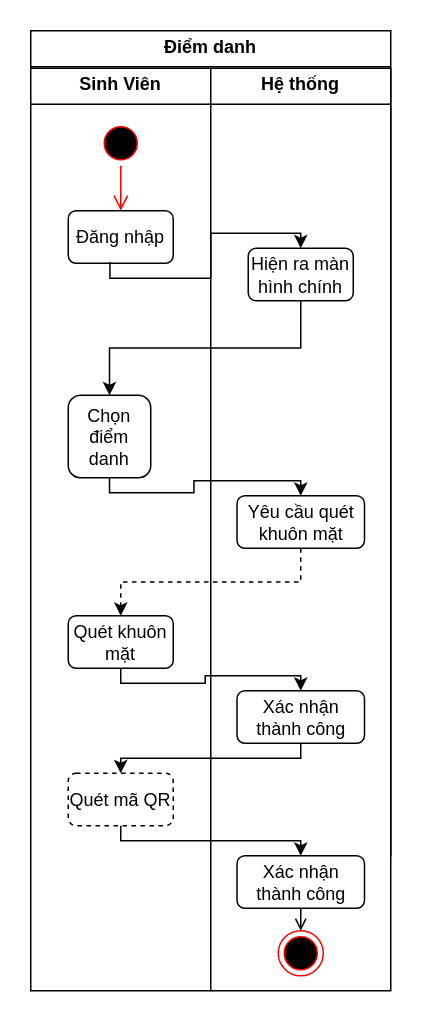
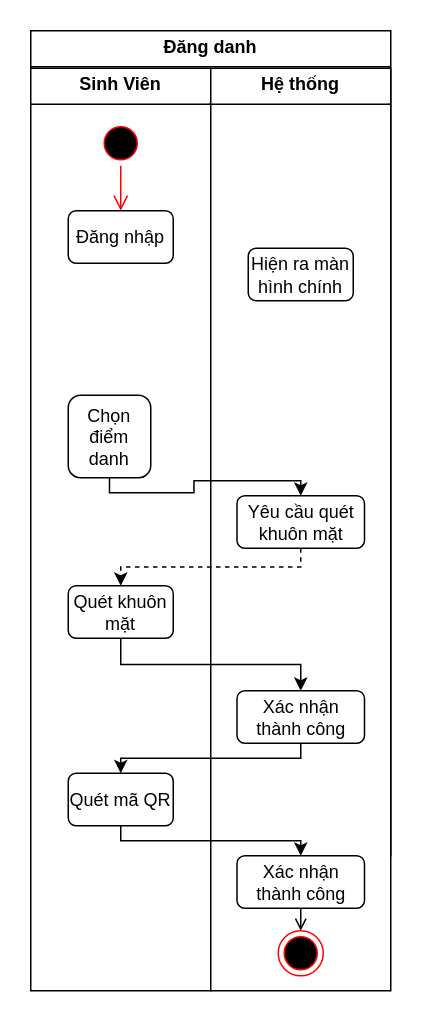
- <mxCell id="2" value="&lt;p style=&quot;margin:0px;margin-top:4px;text-align:center;&quot;&gt;&lt;b&gt;Điểm danh&lt;/b&gt;&lt;/p&gt;&lt;hr size=&quot;1&quot; style=&quot;border-style:solid;&quot;&gt;&lt;div style=&quot;height:2px;&quot;&gt;&lt;/div&gt;" style="verticalAlign=top;align=left;overflow=fill;html=1;whiteSpace=wrap;" vertex="1" parent="1"><mxGeometry x="20" y="20" width="240" height="550" as="geometry" /></mxCell>
+ <mxCell id="2" value="&lt;p style=&quot;margin:0px;margin-top:4px;text-align:center;&quot;&gt;&lt;b&gt;Đăng danh&lt;/b&gt;&lt;/p&gt;&lt;hr size=&quot;1&quot; style=&quot;border-style:solid;&quot;&gt;&lt;div style=&quot;height:2px;&quot;&gt;&lt;/div&gt;" style="verticalAlign=top;align=left;overflow=fill;html=1;whiteSpace=wrap;" vertex="1" parent="1"><mxGeometry x="20" y="20" width="240" height="550" as="geometry" /></mxCell>
- <mxCell id="17" value="" style="endArrow=classic;html=1;rounded=0;exitX=0.397;exitY=0.978;exitDx=0;exitDy=0;exitPerimeter=0;entryX=0.5;entryY=0;entryDx=0;entryDy=0;edgeStyle=orthogonalEdgeStyle;" edge="1" parent="1" source="7" target="8"><mxGeometry width="50" height="50" relative="1" as="geometry"><mxPoint x="120" y="230" as="sourcePoint" /><mxPoint x="170" y="180" as="targetPoint" /></mxGeometry></mxCell>
- <mxCell id="18" value="" style="endArrow=classic;html=1;rounded=0;edgeStyle=orthogonalEdgeStyle;exitX=0.5;exitY=1;exitDx=0;exitDy=0;" edge="1" parent="1" source="8" target="9"><mxGeometry width="50" height="50" relative="1" as="geometry"><mxPoint x="300.001" y="337.5" as="sourcePoint" /><mxPoint x="362.61" y="297.5" as="targetPoint" /></mxGeometry></mxCell>
- <mxCell id="11" value="Quét khuôn mặt" style="rounded=1;whiteSpace=wrap;html=1;" vertex="1" parent="1"><mxGeometry x="45" y="410" width="70" height="35" as="geometry" /></mxCell>
+ <mxCell id="11" value="Quét khuôn mặt" style="rounded=1;whiteSpace=wrap;html=1;" vertex="1" parent="1"><mxGeometry x="45" y="390" width="70" height="35" as="geometry" /></mxCell>
- <mxCell id="13" value="Quét mã QR" style="rounded=1;whiteSpace=wrap;html=1;dashed=1;" vertex="1" parent="1"><mxGeometry x="45" y="515" width="70" height="35" as="geometry" /></mxCell>
+ <mxCell id="13" value="Quét mã QR" style="rounded=1;whiteSpace=wrap;html=1;" vertex="1" parent="1"><mxGeometry x="45" y="515" width="70" height="35" as="geometry" /></mxCell>
